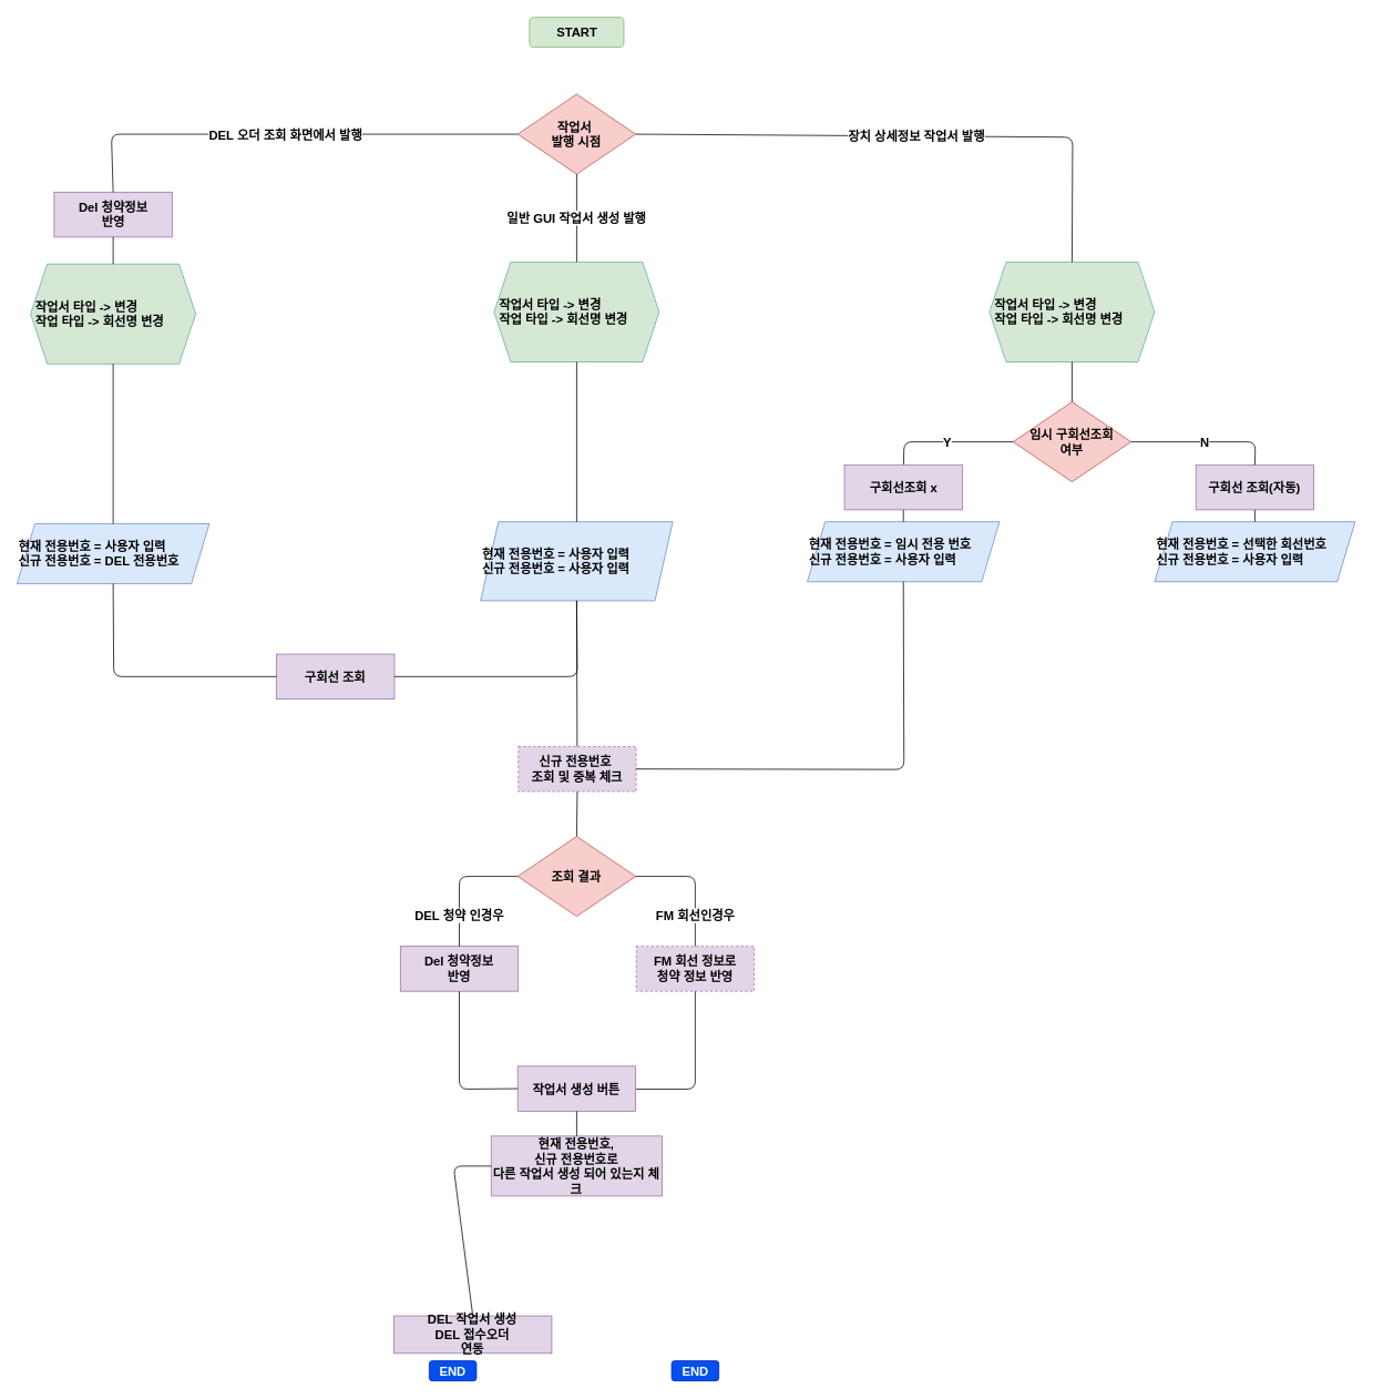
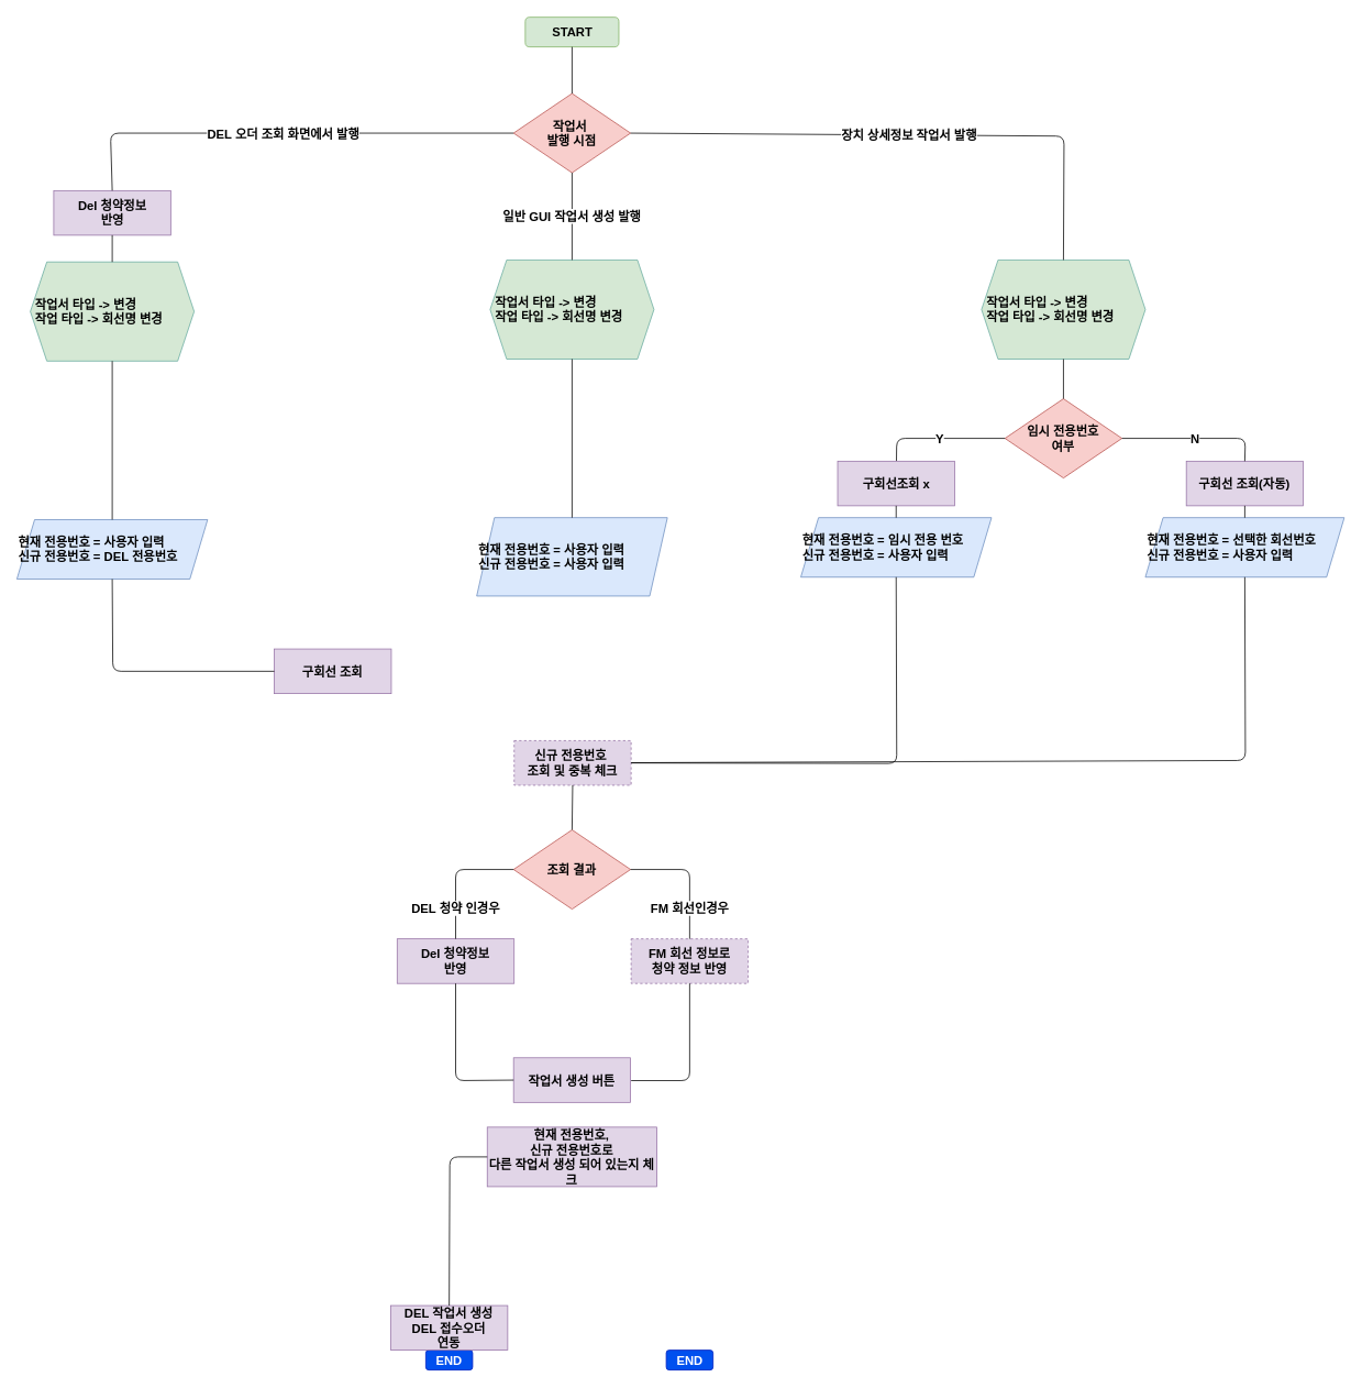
+ <mxCell id="49" value="" style="endArrow=none;html=1;fontSize=15;entryX=0.5;entryY=1;entryDx=0;entryDy=0;" edge="1" parent="2" source="4" target="3"><mxGeometry width="50" height="50" relative="1" as="geometry"><mxPoint x="709.564" y="276.337" as="sourcePoint" /><mxPoint x="780.52" y="216.264" as="targetPoint" /></mxGeometry></mxCell>
- <mxCell id="9" value="임시 구회선조회&lt;br style=&quot;font-size: 15px;&quot;&gt;여부" style="rhombus;whiteSpace=wrap;html=1;fillColor=#f8cecc;strokeColor=#b85450;fontStyle=1;fontSize=15;" vertex="1" parent="2"><mxGeometry x="1198.453" y="462.564" width="141.913" height="96.117" as="geometry" /></mxCell>
+ <mxCell id="9" value="임시 전용번호&lt;br style=&quot;font-size: 15px;&quot;&gt;여부" style="rhombus;whiteSpace=wrap;html=1;fillColor=#f8cecc;strokeColor=#b85450;fontStyle=1;fontSize=15;" vertex="1" parent="2"><mxGeometry x="1198.453" y="462.564" width="141.913" height="96.117" as="geometry" /></mxCell>
- <mxCell id="30" value="" style="endArrow=none;html=1;fontSize=15;entryX=0.5;entryY=1;entryDx=0;entryDy=0;exitX=1;exitY=0.5;exitDx=0;exitDy=0;fontStyle=1" edge="1" parent="2" source="23" target="13"><mxGeometry width="50" height="50" relative="1" as="geometry"><mxPoint x="638.607" y="768.938" as="sourcePoint" /><mxPoint x="709.564" y="708.864" as="targetPoint" /><Array as="points"><mxPoint x="674.086" y="792.967" /></Array></mxGeometry></mxCell>
- <mxCell id="32" value="" style="endArrow=none;html=1;fontSize=15;entryX=0.5;entryY=1;entryDx=0;entryDy=0;fontStyle=1" edge="1" parent="2" source="31" target="13"><mxGeometry width="50" height="50" relative="1" as="geometry"><mxPoint x="652.799" y="768.938" as="sourcePoint" /><mxPoint x="723.755" y="708.864" as="targetPoint" /></mxGeometry></mxCell>
+ <mxCell id="34" value="" style="endArrow=none;html=1;fontSize=15;entryX=0.5;entryY=1;entryDx=0;entryDy=0;fontStyle=1" edge="1" parent="2" source="31" target="11"><mxGeometry width="50" height="50" relative="1" as="geometry"><mxPoint x="1064.346" y="901.099" as="sourcePoint" /><mxPoint x="723.755" y="708.864" as="targetPoint" /><Array as="points"><mxPoint x="1490.084" y="901.099" /></Array></mxGeometry></mxCell>
- <mxCell id="46" value="" style="endArrow=none;html=1;fontSize=15;entryX=0.5;entryY=1;entryDx=0;entryDy=0;exitX=0.5;exitY=0;exitDx=0;exitDy=0;" edge="1" parent="2" source="45" target="41"><mxGeometry width="50" height="50" relative="1" as="geometry"><mxPoint x="652.799" y="1225.495" as="sourcePoint" /><mxPoint x="723.755" y="1165.421" as="targetPoint" /></mxGeometry></mxCell>
- <mxCell id="44" value="&lt;span style=&quot;font-size: 15px;&quot;&gt;DEL 작업서 생성&lt;br style=&quot;font-size: 15px;&quot;&gt;DEL 접수오더 &lt;br style=&quot;font-size: 15px;&quot;&gt;연동&lt;br style=&quot;font-size: 15px;&quot;&gt;&lt;/span&gt;" style="rounded=0;whiteSpace=wrap;html=1;fillColor=#e1d5e7;strokeColor=#9673a6;fontStyle=1;fontSize=15;" vertex="1" parent="2"><mxGeometry x="453.411" y="1561.905" width="190" height="45" as="geometry" /></mxCell>
+ <mxCell id="44" value="&lt;span style=&quot;font-size: 15px;&quot;&gt;DEL 작업서 생성&lt;br style=&quot;font-size: 15px;&quot;&gt;DEL 접수오더 &lt;br style=&quot;font-size: 15px;&quot;&gt;연동&lt;br style=&quot;font-size: 15px;&quot;&gt;&lt;/span&gt;" style="rounded=0;whiteSpace=wrap;html=1;fillColor=#e1d5e7;strokeColor=#9673a6;fontStyle=1;fontSize=15;" vertex="1" parent="2"><mxGeometry x="453.411" y="1561.905" width="141.913" height="54.066" as="geometry" /></mxCell>
